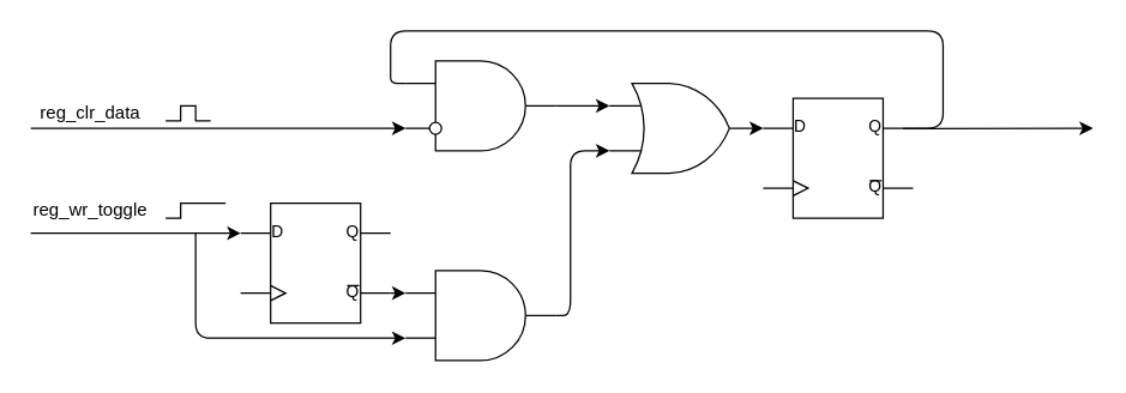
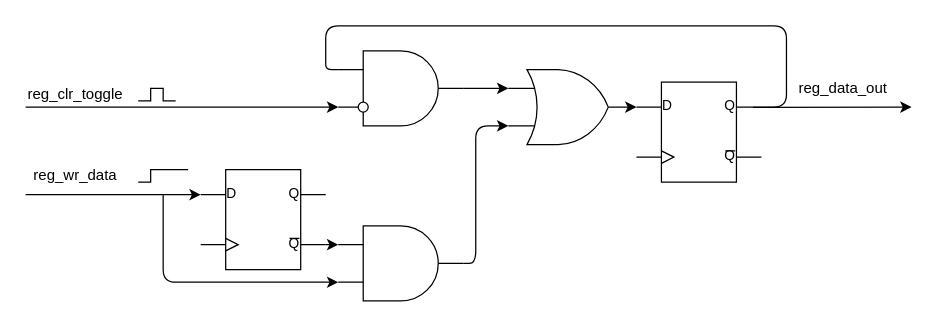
+ <mxCell id="13" value="reg_data_out" style="text;html=1;strokeColor=none;fillColor=none;align=center;verticalAlign=middle;whiteSpace=wrap;rounded=0;" vertex="1" parent="1"><mxGeometry x="638.5" y="60" width="70" height="20" as="geometry" /></mxCell>
- <mxCell id="9" value="reg_clr_data" style="text;html=1;strokeColor=none;fillColor=none;align=center;verticalAlign=middle;whiteSpace=wrap;rounded=0;" vertex="1" parent="1"><mxGeometry x="20" y="65" width="80" height="20" as="geometry" /></mxCell>
+ <mxCell id="9" value="reg_clr_toggle" style="text;html=1;strokeColor=none;fillColor=none;align=center;verticalAlign=middle;whiteSpace=wrap;rounded=0;" vertex="1" parent="1"><mxGeometry x="20" y="65" width="80" height="20" as="geometry" /></mxCell>
- <mxCell id="8" value="reg_wr_toggle" style="text;html=1;strokeColor=none;fillColor=none;align=center;verticalAlign=middle;whiteSpace=wrap;rounded=0;" vertex="1" parent="1"><mxGeometry x="20" y="130" width="80" height="20" as="geometry" /></mxCell>
+ <mxCell id="8" value="reg_wr_data" style="text;html=1;strokeColor=none;fillColor=none;align=center;verticalAlign=middle;whiteSpace=wrap;rounded=0;" vertex="1" parent="1"><mxGeometry x="20" y="130" width="80" height="20" as="geometry" /></mxCell>
